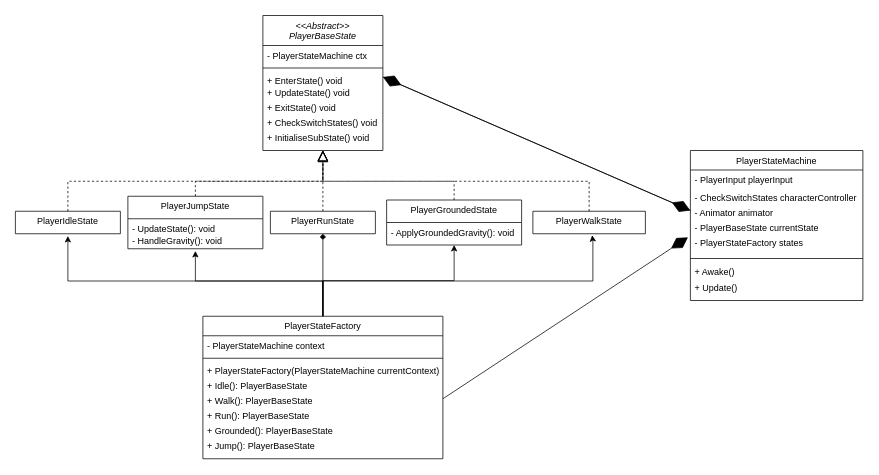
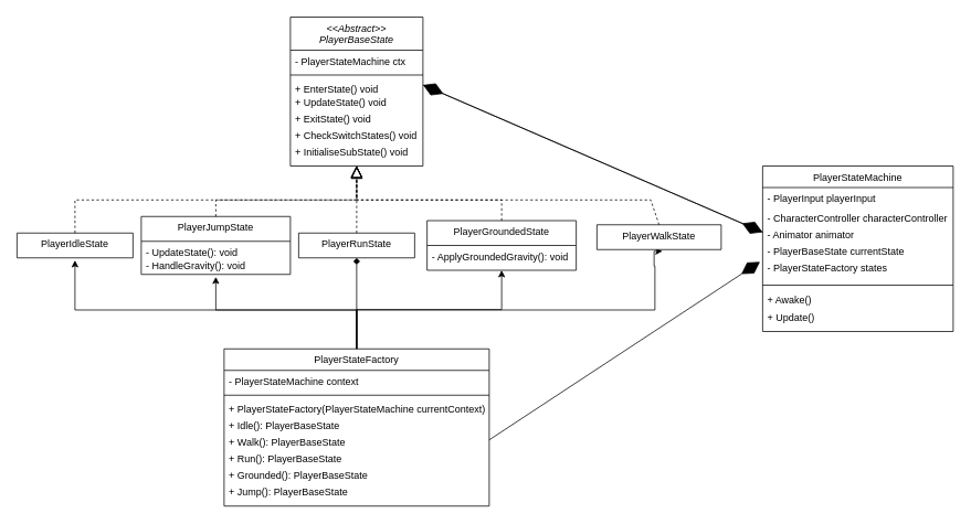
- <mxCell id="25" value="- CheckSwitchStates characterController" style="text;align=left;verticalAlign=top;spacingLeft=4;spacingRight=4;overflow=hidden;rotatable=0;points=[[0,0.5],[1,0.5]];portConstraint=eastwest;rounded=0;shadow=0;html=0;" parent="23" vertex="1"><mxGeometry y="50" width="230" height="20" as="geometry" /></mxCell>
+ <mxCell id="25" value="- CharacterController characterController" style="text;align=left;verticalAlign=top;spacingLeft=4;spacingRight=4;overflow=hidden;rotatable=0;points=[[0,0.5],[1,0.5]];portConstraint=eastwest;rounded=0;shadow=0;html=0;" parent="23" vertex="1"><mxGeometry y="50" width="230" height="20" as="geometry" /></mxCell>
- <mxCell id="35" value="PlayerWalkState" style="swimlane;fontStyle=0;align=center;verticalAlign=top;childLayout=stackLayout;horizontal=1;startSize=30;horizontalStack=0;resizeParent=1;resizeLast=0;collapsible=1;marginBottom=0;rounded=0;shadow=0;strokeWidth=1;" vertex="1" parent="1"><mxGeometry x="710" y="281" width="150" height="30" as="geometry"><mxRectangle x="210" y="30" width="160" height="26" as="alternateBounds" /></mxGeometry></mxCell>
+ <mxCell id="35" value="PlayerWalkState" style="swimlane;fontStyle=0;align=center;verticalAlign=top;childLayout=stackLayout;horizontal=1;startSize=30;horizontalStack=0;resizeParent=1;resizeLast=0;collapsible=1;marginBottom=0;rounded=0;shadow=0;strokeWidth=1;" vertex="1" parent="1"><mxGeometry x="720" y="271" width="150" height="30" as="geometry"><mxRectangle x="210" y="30" width="160" height="26" as="alternateBounds" /></mxGeometry></mxCell>
